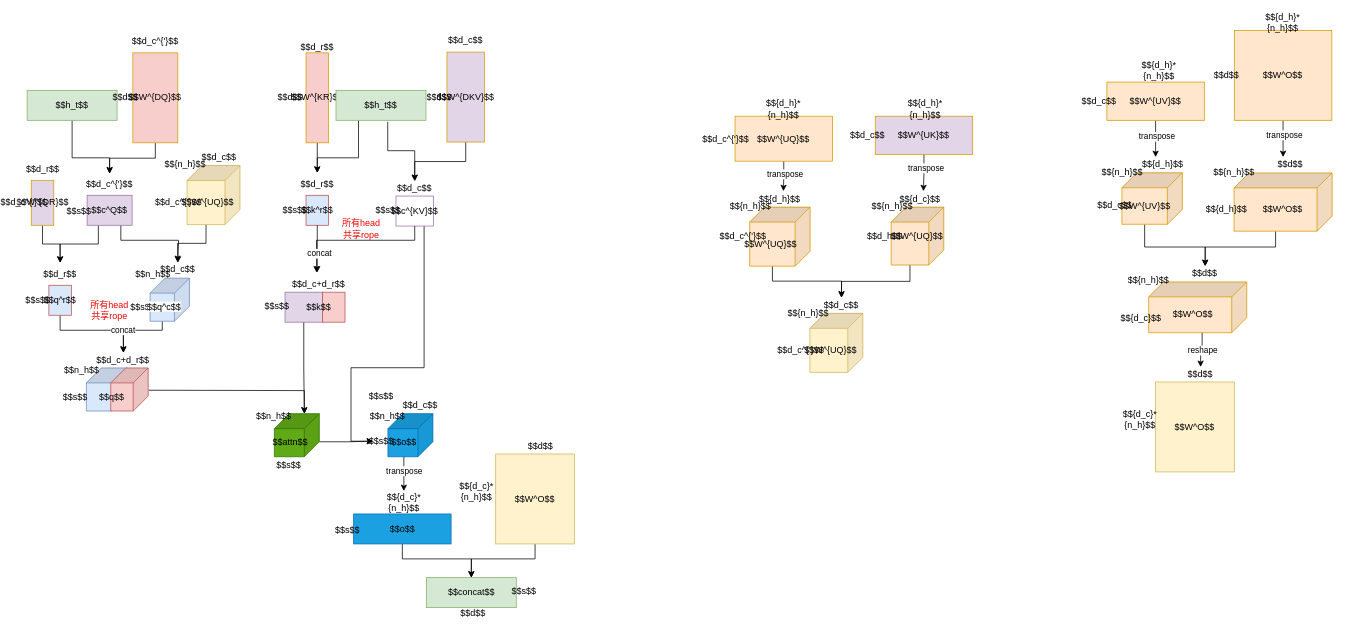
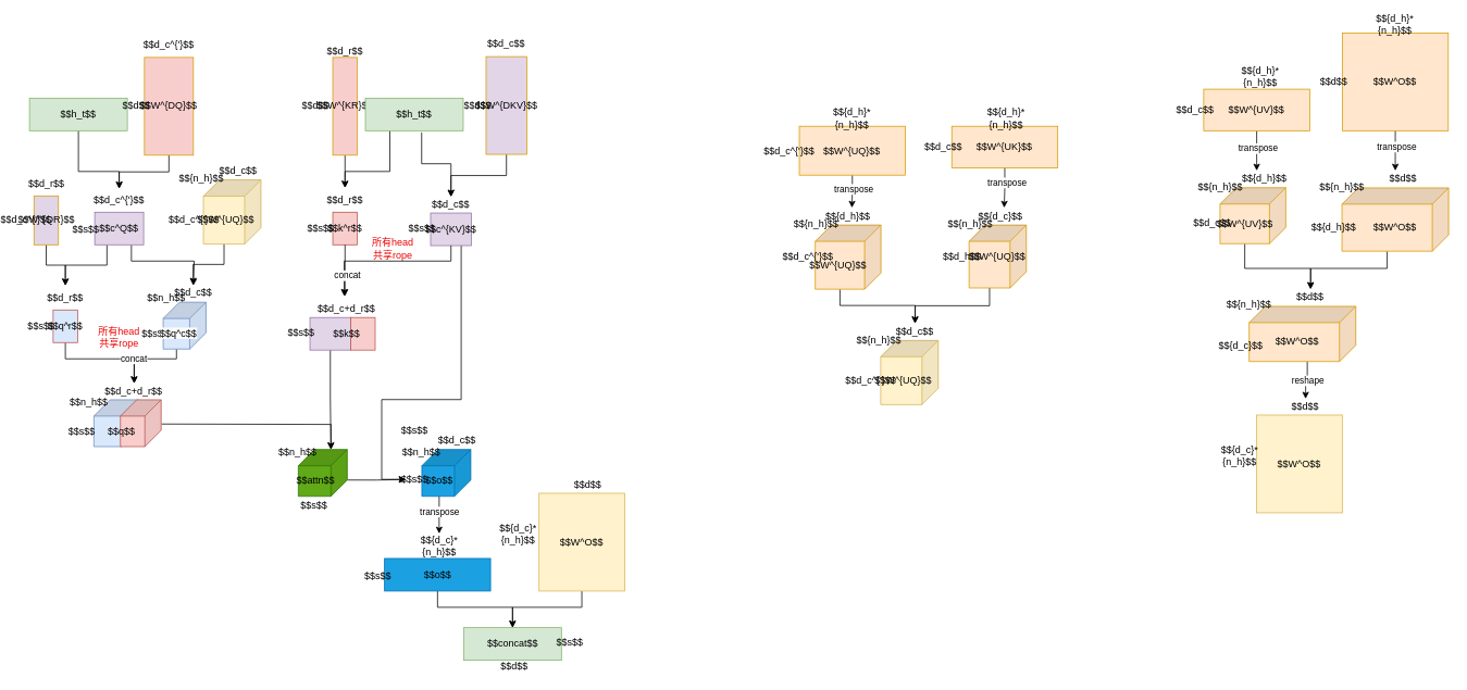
- <mxCell id="82" value="$$W^{UK}$$" style="rounded=0;whiteSpace=wrap;html=1;fillColor=#e1d5e7;strokeColor=#d79b00;" parent="1" vertex="1"><mxGeometry x="1166.25" y="154.5" width="130" height="51" as="geometry" /></mxCell>
+ <mxCell id="82" value="$$W^{UK}$$" style="rounded=0;whiteSpace=wrap;html=1;fillColor=#ffe6cc;strokeColor=#d79b00;" parent="1" vertex="1"><mxGeometry x="1166.25" y="154.5" width="130" height="51" as="geometry" /></mxCell>
- <mxCell id="47" value="$$k^r$$" style="rounded=0;whiteSpace=wrap;html=1;fillColor=#dae8fc;strokeColor=#b85450;" parent="1" vertex="1"><mxGeometry x="407" y="260" width="30" height="40" as="geometry" /></mxCell>
+ <mxCell id="47" value="$$k^r$$" style="rounded=0;whiteSpace=wrap;html=1;fillColor=#f8cecc;strokeColor=#b85450;" parent="1" vertex="1"><mxGeometry x="407" y="260" width="30" height="40" as="geometry" /></mxCell>
- <mxCell id="12" value="$$c^{KV}$$" style="rounded=0;whiteSpace=wrap;html=1;fillColor=#ffffff;strokeColor=#9673a6;" parent="1" vertex="1"><mxGeometry x="527" y="261" width="50" height="40" as="geometry" /></mxCell>
+ <mxCell id="12" value="$$c^{KV}$$" style="rounded=0;whiteSpace=wrap;html=1;fillColor=#e1d5e7;strokeColor=#9673a6;" parent="1" vertex="1"><mxGeometry x="527" y="261" width="50" height="40" as="geometry" /></mxCell>
